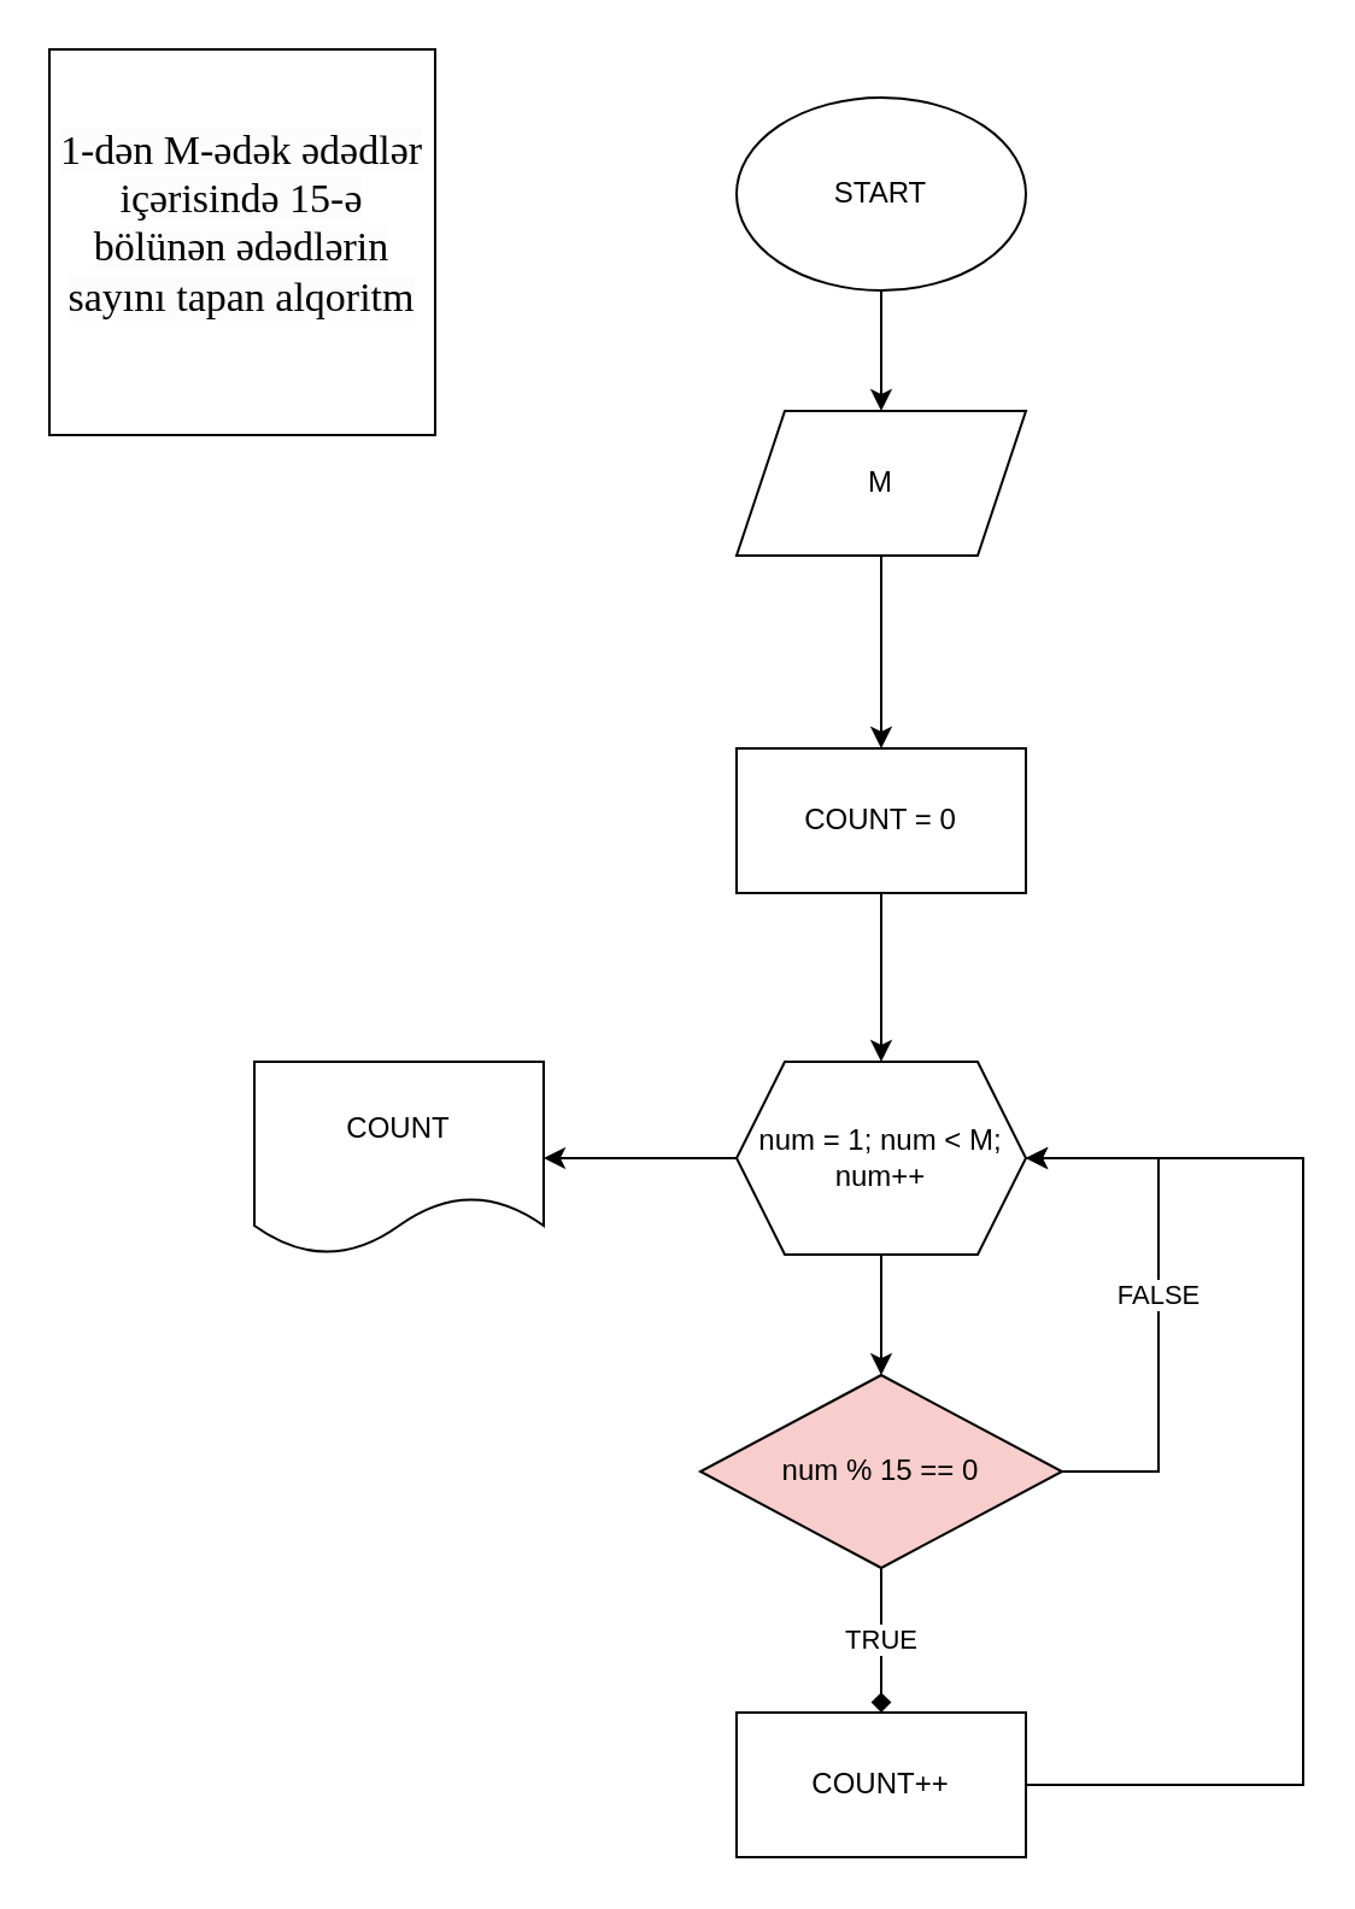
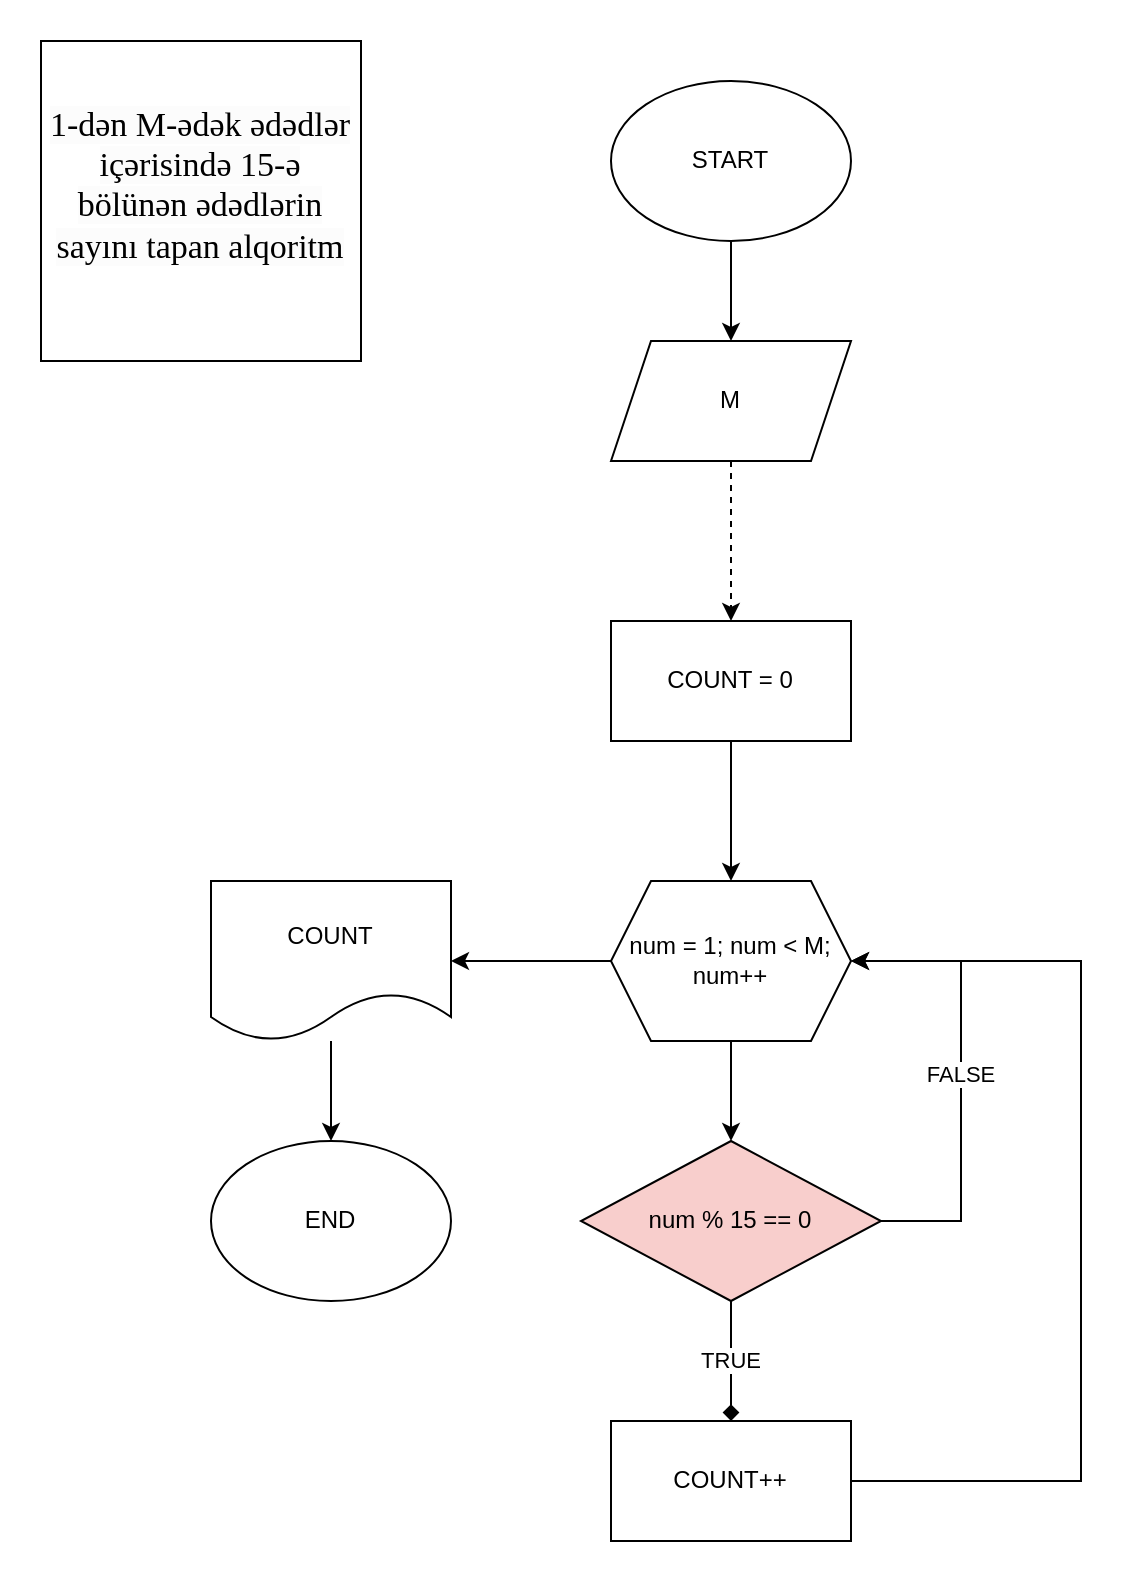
- <mxCell id="5" value="" style="edgeStyle=orthogonalEdgeStyle;rounded=0;orthogonalLoop=1;jettySize=auto;html=1;" edge="1" parent="1" source="6" target="8"><mxGeometry relative="1" as="geometry" /></mxCell>
+ <mxCell id="5" value="" style="edgeStyle=orthogonalEdgeStyle;rounded=0;orthogonalLoop=1;jettySize=auto;html=1;dashed=1;" edge="1" parent="1" source="6" target="8"><mxGeometry relative="1" as="geometry" /></mxCell>
+ <mxCell id="17" value="" style="edgeStyle=orthogonalEdgeStyle;rounded=0;orthogonalLoop=1;jettySize=auto;html=1;" edge="1" parent="1" source="18" target="19"><mxGeometry relative="1" as="geometry" /></mxCell>
+ <mxCell id="19" value="END" style="ellipse;whiteSpace=wrap;html=1;" vertex="1" parent="1"><mxGeometry x="105" y="570" width="120" height="80" as="geometry" /></mxCell>
